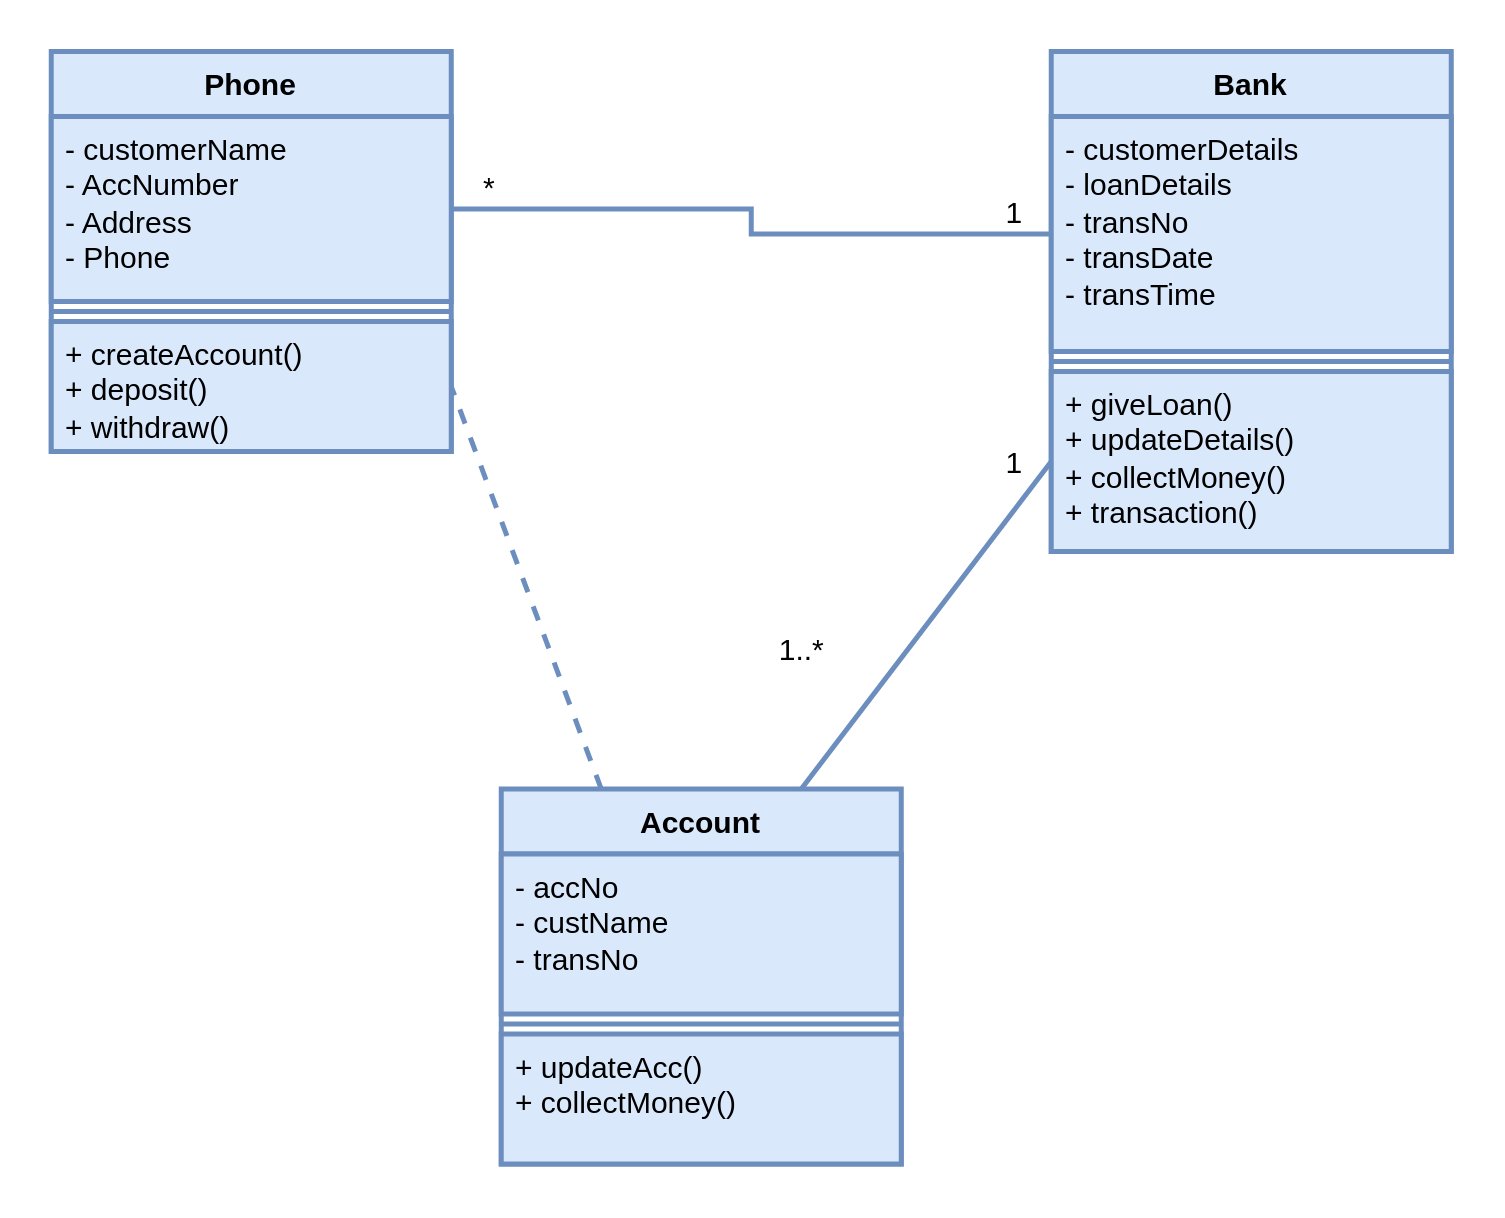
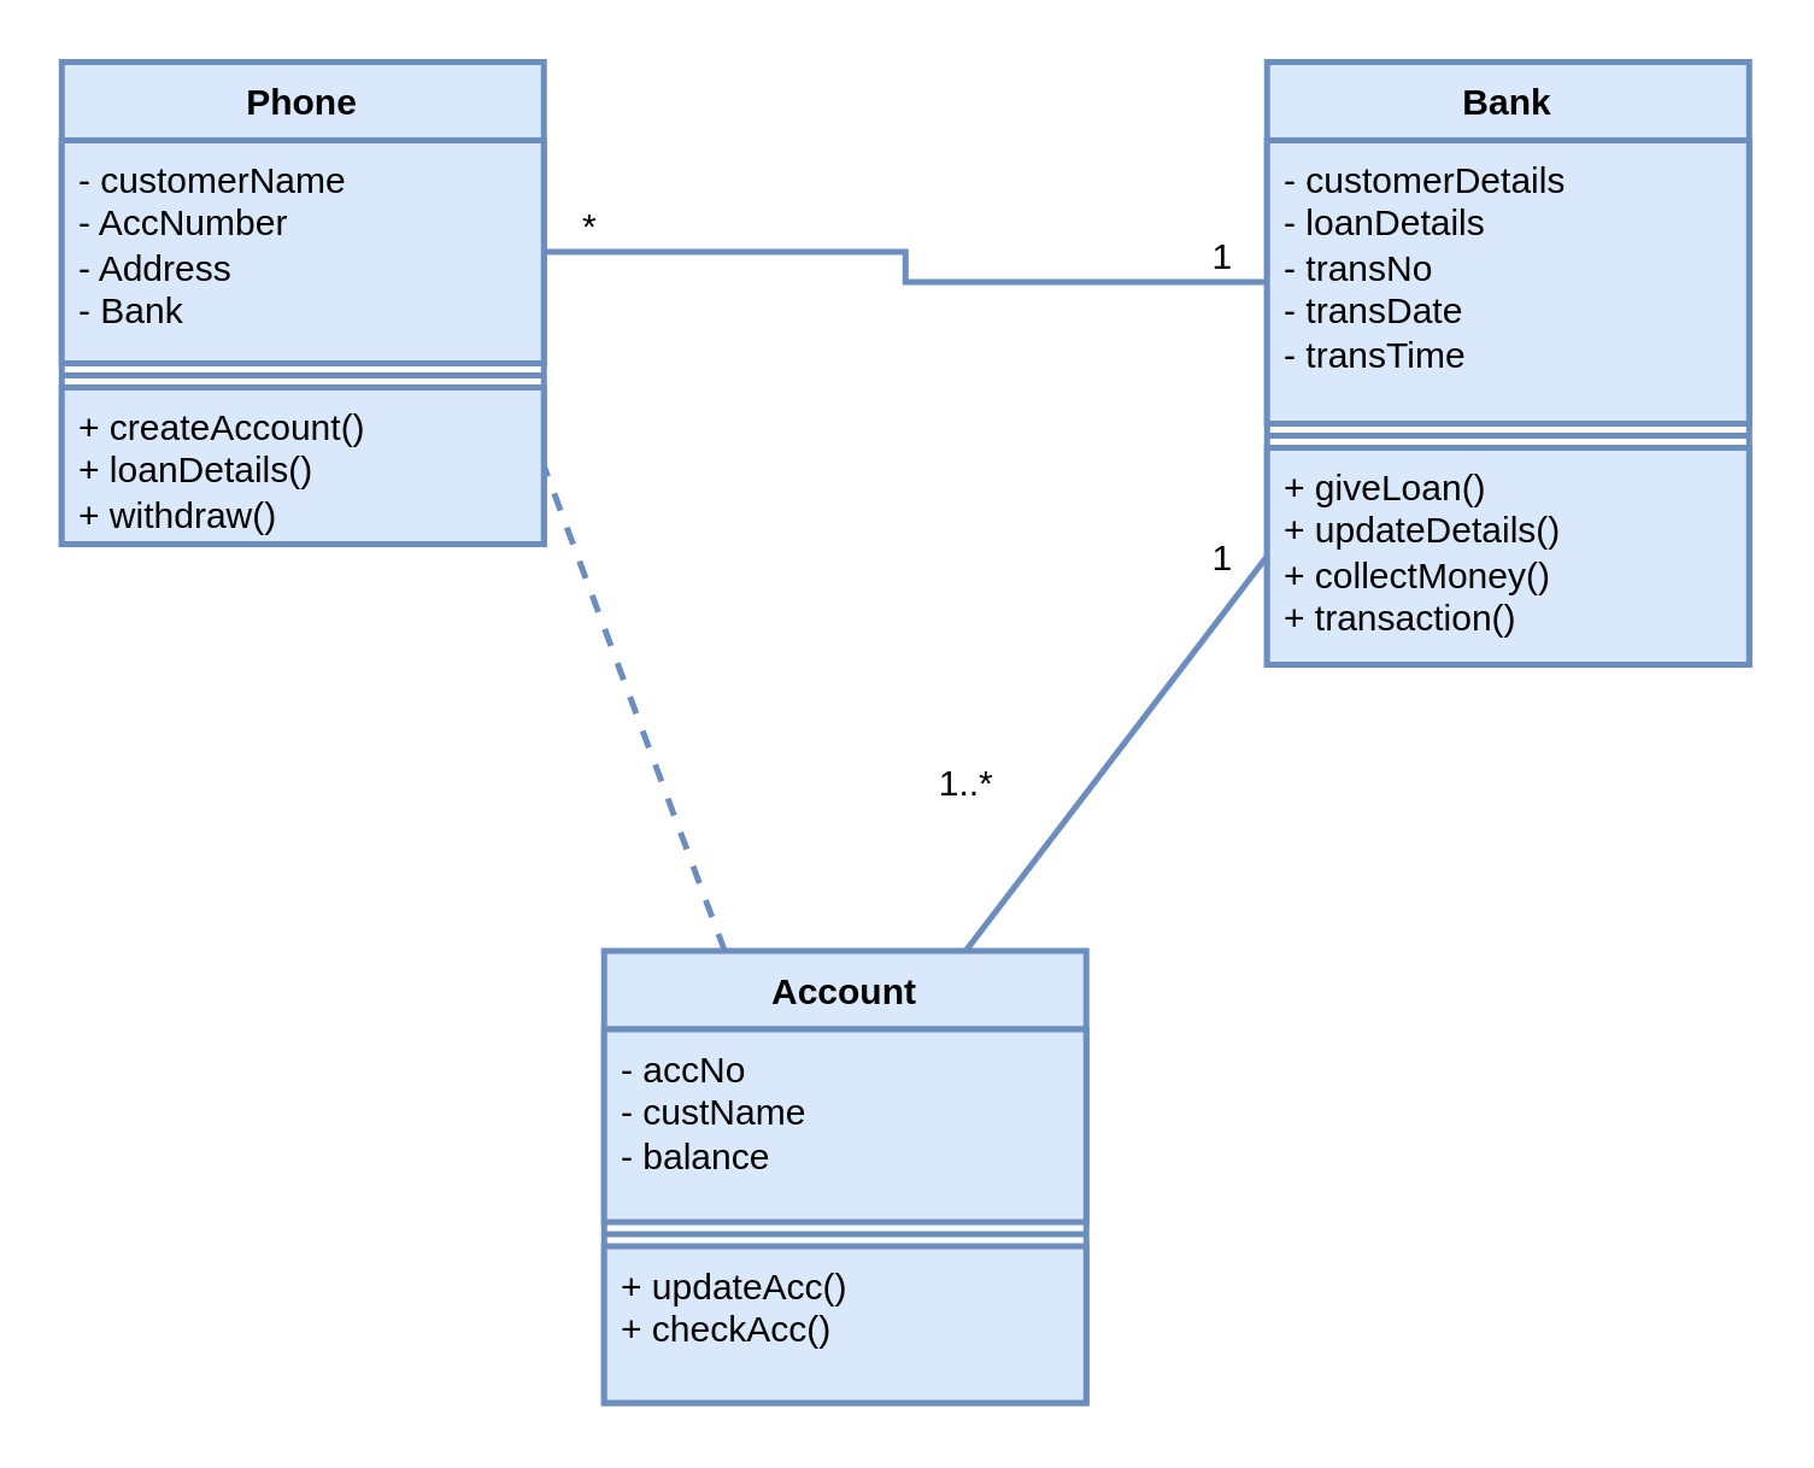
- <mxCell id="3" value="- customerName&#10;- AccNumber&#10;- Address&#10;- Phone" style="text;strokeColor=#6c8ebf;fillColor=#dae8fc;align=left;verticalAlign=top;spacingLeft=4;spacingRight=4;overflow=hidden;rotatable=0;points=[[0,0.5],[1,0.5]];portConstraint=eastwest;whiteSpace=wrap;strokeWidth=2;" vertex="1" parent="2"><mxGeometry y="26" width="160" height="74" as="geometry" /></mxCell>
+ <mxCell id="3" value="- customerName&#10;- AccNumber&#10;- Address&#10;- Bank" style="text;strokeColor=#6c8ebf;fillColor=#dae8fc;align=left;verticalAlign=top;spacingLeft=4;spacingRight=4;overflow=hidden;rotatable=0;points=[[0,0.5],[1,0.5]];portConstraint=eastwest;whiteSpace=wrap;strokeWidth=2;" vertex="1" parent="2"><mxGeometry y="26" width="160" height="74" as="geometry" /></mxCell>
- <mxCell id="5" value="+ createAccount()&#10;+ deposit()&#10;+ withdraw()" style="text;strokeColor=#6c8ebf;fillColor=#dae8fc;align=left;verticalAlign=top;spacingLeft=4;spacingRight=4;overflow=hidden;rotatable=0;points=[[0,0.5],[1,0.5]];portConstraint=eastwest;whiteSpace=wrap;strokeWidth=2;" vertex="1" parent="2"><mxGeometry y="108" width="160" height="52" as="geometry" /></mxCell>
+ <mxCell id="5" value="+ createAccount()&#10;+ loanDetails()&#10;+ withdraw()" style="text;strokeColor=#6c8ebf;fillColor=#dae8fc;align=left;verticalAlign=top;spacingLeft=4;spacingRight=4;overflow=hidden;rotatable=0;points=[[0,0.5],[1,0.5]];portConstraint=eastwest;whiteSpace=wrap;strokeWidth=2;" vertex="1" parent="2"><mxGeometry y="108" width="160" height="52" as="geometry" /></mxCell>
- <mxCell id="11" value="- accNo&#10;- custName&#10;- transNo" style="text;strokeColor=#6c8ebf;fillColor=#dae8fc;align=left;verticalAlign=top;spacingLeft=4;spacingRight=4;overflow=hidden;rotatable=0;points=[[0,0.5],[1,0.5]];portConstraint=eastwest;whiteSpace=wrap;strokeWidth=2;" vertex="1" parent="10"><mxGeometry y="26" width="160" height="64" as="geometry" /></mxCell>
+ <mxCell id="11" value="- accNo&#10;- custName&#10;- balance" style="text;strokeColor=#6c8ebf;fillColor=#dae8fc;align=left;verticalAlign=top;spacingLeft=4;spacingRight=4;overflow=hidden;rotatable=0;points=[[0,0.5],[1,0.5]];portConstraint=eastwest;whiteSpace=wrap;strokeWidth=2;" vertex="1" parent="10"><mxGeometry y="26" width="160" height="64" as="geometry" /></mxCell>
- <mxCell id="13" value="+ updateAcc()&#10;+ collectMoney()" style="text;strokeColor=#6c8ebf;fillColor=#dae8fc;align=left;verticalAlign=top;spacingLeft=4;spacingRight=4;overflow=hidden;rotatable=0;points=[[0,0.5],[1,0.5]];portConstraint=eastwest;strokeWidth=2;" vertex="1" parent="10"><mxGeometry y="98" width="160" height="52" as="geometry" /></mxCell>
+ <mxCell id="13" value="+ updateAcc()&#10;+ checkAcc()" style="text;strokeColor=#6c8ebf;fillColor=#dae8fc;align=left;verticalAlign=top;spacingLeft=4;spacingRight=4;overflow=hidden;rotatable=0;points=[[0,0.5],[1,0.5]];portConstraint=eastwest;strokeWidth=2;" vertex="1" parent="10"><mxGeometry y="98" width="160" height="52" as="geometry" /></mxCell>
